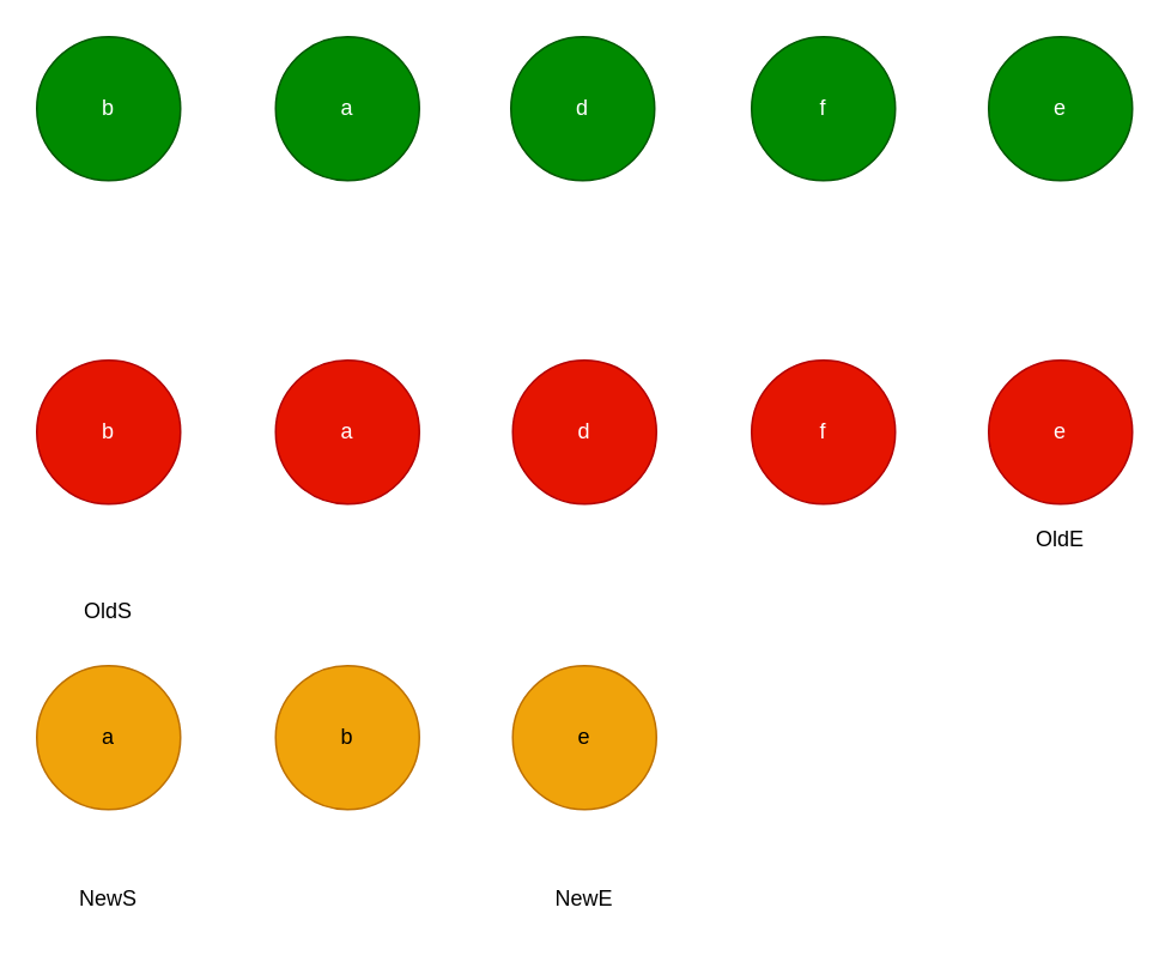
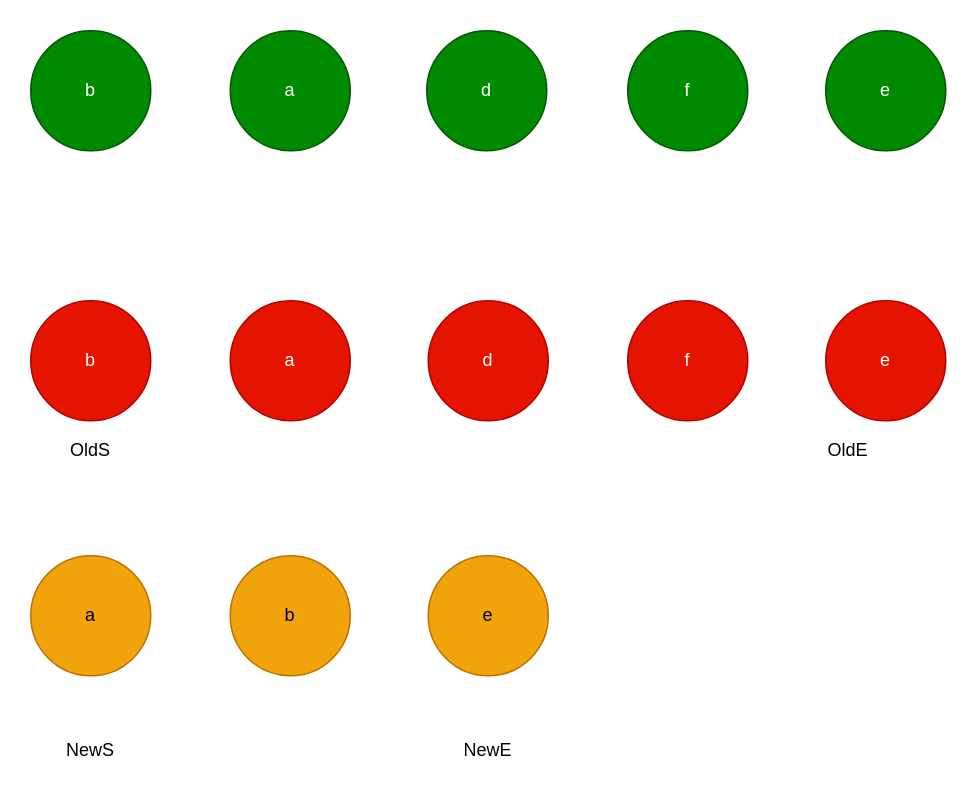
- <mxCell id="16" value="OldE" style="text;html=1;strokeColor=none;fillColor=none;align=center;verticalAlign=middle;whiteSpace=wrap;rounded=0;" parent="1" vertex="1"><mxGeometry x="570" y="290" width="40" height="20" as="geometry" /></mxCell>
+ <mxCell id="16" value="OldE" style="text;html=1;strokeColor=none;fillColor=none;align=center;verticalAlign=middle;whiteSpace=wrap;rounded=0;" parent="1" vertex="1"><mxGeometry x="545" y="290" width="40" height="20" as="geometry" /></mxCell>
- <mxCell id="15" value="OldS" style="text;html=1;strokeColor=none;fillColor=none;align=center;verticalAlign=middle;whiteSpace=wrap;rounded=0;" parent="1" vertex="1"><mxGeometry x="40" y="330" width="40" height="20" as="geometry" /></mxCell>
+ <mxCell id="15" value="OldS" style="text;html=1;strokeColor=none;fillColor=none;align=center;verticalAlign=middle;whiteSpace=wrap;rounded=0;" parent="1" vertex="1"><mxGeometry x="40" y="290" width="40" height="20" as="geometry" /></mxCell>
